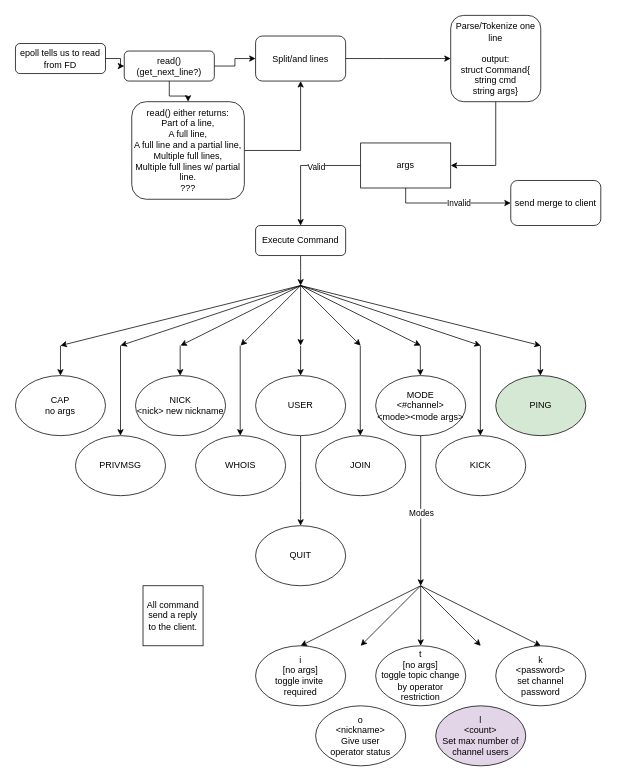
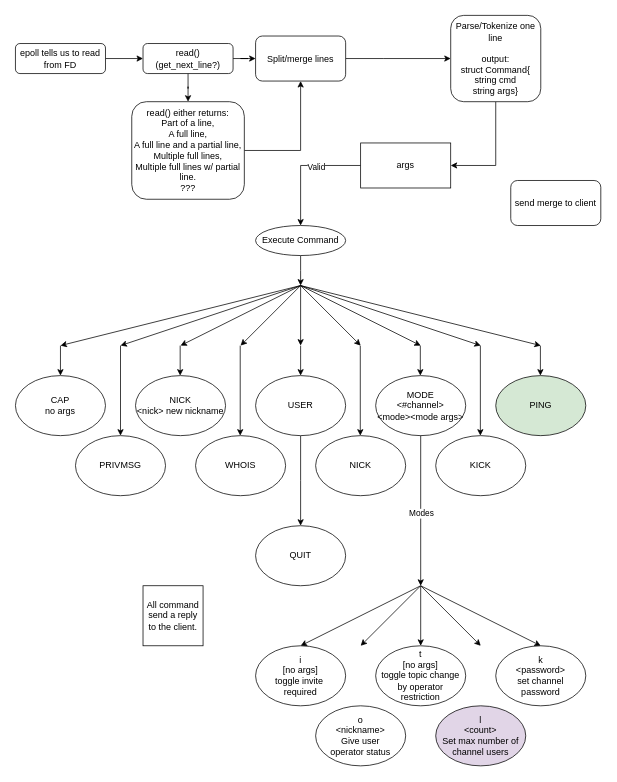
- <mxCell id="14" value="Split/and lines" style="rounded=1;whiteSpace=wrap;html=1;glass=0;" vertex="1" parent="1"><mxGeometry x="340" y="47.5" width="120" height="60" as="geometry" /></mxCell>
+ <mxCell id="14" value="Split/merge lines" style="rounded=1;whiteSpace=wrap;html=1;glass=0;" vertex="1" parent="1"><mxGeometry x="340" y="47.5" width="120" height="60" as="geometry" /></mxCell>
- <mxCell id="10" value="read()&lt;br&gt;(get_next_line?)" style="rounded=1;whiteSpace=wrap;html=1;fontSize=12;glass=0;strokeWidth=1;shadow=0;" parent="1" vertex="1"><mxGeometry x="165" y="67.5" width="120" height="40" as="geometry" /></mxCell>
+ <mxCell id="10" value="read()&lt;br&gt;(get_next_line?)" style="rounded=1;whiteSpace=wrap;html=1;fontSize=12;glass=0;strokeWidth=1;shadow=0;" parent="1" vertex="1"><mxGeometry x="190" y="57.5" width="120" height="40" as="geometry" /></mxCell>
- <mxCell id="56" style="edgeStyle=orthogonalEdgeStyle;rounded=0;orthogonalLoop=1;jettySize=auto;html=1;entryX=0;entryY=0.5;entryDx=0;entryDy=0;" edge="1" parent="1" source="60" target="61"><mxGeometry relative="1" as="geometry"><Array as="points"><mxPoint x="540" y="270" /></Array></mxGeometry></mxCell>
- <mxCell id="57" value="Invalid" style="edgeLabel;html=1;align=center;verticalAlign=middle;resizable=0;points=[];" vertex="1" connectable="0" parent="56"><mxGeometry y="-3" relative="1" as="geometry"><mxPoint x="10" y="-3" as="offset" /></mxGeometry></mxCell>
- <mxCell id="7" value="&lt;div&gt;Execute Command&lt;br&gt;&lt;/div&gt;" style="rounded=1;whiteSpace=wrap;html=1;fontSize=12;glass=0;strokeWidth=1;shadow=0;" parent="1" vertex="1"><mxGeometry x="340" y="300" width="120" height="40" as="geometry" /></mxCell>
+ <mxCell id="7" value="&lt;div&gt;Execute Command&lt;br&gt;&lt;/div&gt;" style="ellipse;whiteSpace=wrap;html=1;fontSize=12;glass=0;strokeWidth=1;shadow=0;" parent="1" vertex="1"><mxGeometry x="340" y="300" width="120" height="40" as="geometry" /></mxCell>
- <mxCell id="32" value="JOIN" style="ellipse;whiteSpace=wrap;html=1;" vertex="1" parent="1"><mxGeometry x="420" y="580" width="120" height="80" as="geometry" /></mxCell>
+ <mxCell id="32" value="NICK" style="ellipse;whiteSpace=wrap;html=1;" vertex="1" parent="1"><mxGeometry x="420" y="580" width="120" height="80" as="geometry" /></mxCell>
